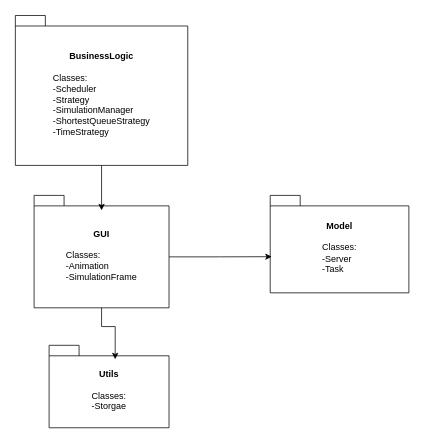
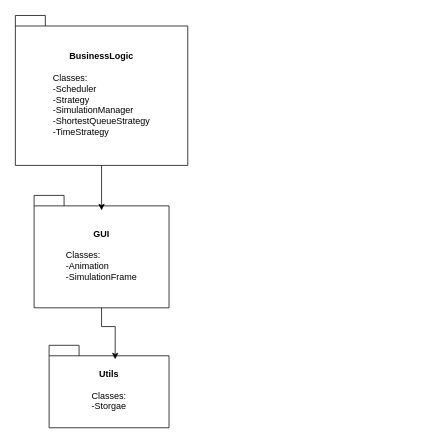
- <mxCell id="3" value="Model&lt;br&gt;&lt;br&gt;&lt;div style=&quot;text-align: left;&quot;&gt;&lt;span style=&quot;background-color: transparent; color: light-dark(rgb(0, 0, 0), rgb(255, 255, 255)); font-weight: normal;&quot;&gt;Classes:&lt;/span&gt;&lt;/div&gt;&lt;div style=&quot;text-align: left;&quot;&gt;&lt;span style=&quot;background-color: transparent; color: light-dark(rgb(0, 0, 0), rgb(255, 255, 255)); font-weight: normal;&quot;&gt;-Server&lt;/span&gt;&lt;/div&gt;&lt;div style=&quot;text-align: left;&quot;&gt;&lt;span style=&quot;background-color: transparent; color: light-dark(rgb(0, 0, 0), rgb(255, 255, 255)); font-weight: normal;&quot;&gt;-Task&lt;/span&gt;&lt;/div&gt;" style="shape=folder;fontStyle=1;spacingTop=10;tabWidth=40;tabHeight=14;tabPosition=left;html=1;whiteSpace=wrap;" vertex="1" parent="1"><mxGeometry x="360" y="260" width="185" height="130" as="geometry" /></mxCell>
- <mxCell id="7" style="edgeStyle=orthogonalEdgeStyle;rounded=0;orthogonalLoop=1;jettySize=auto;html=1;exitX=0;exitY=0;exitDx=180;exitDy=82;exitPerimeter=0;entryX=0.011;entryY=0.629;entryDx=0;entryDy=0;entryPerimeter=0;" edge="1" parent="1" source="4" target="3"><mxGeometry relative="1" as="geometry" /></mxCell>
